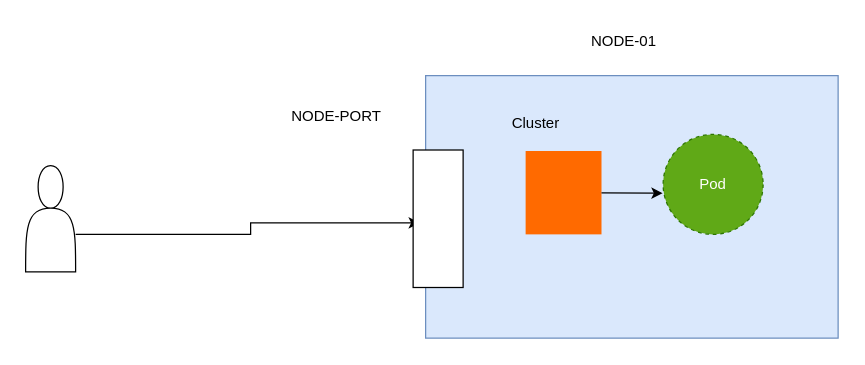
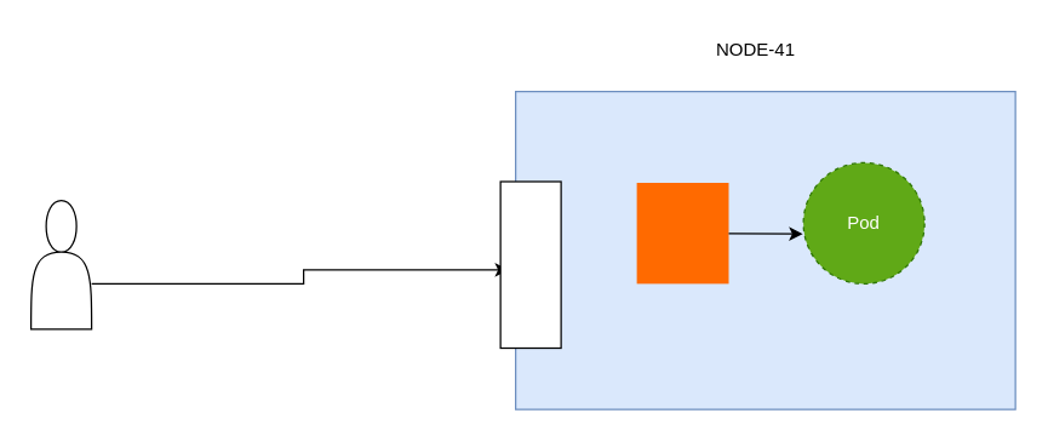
- <mxCell id="10" value="NODE-01&amp;nbsp;&lt;div&gt;&lt;br&gt;&lt;/div&gt;" style="text;html=1;align=center;verticalAlign=middle;resizable=0;points=[];autosize=1;strokeColor=none;fillColor=none;" vertex="1" parent="1"><mxGeometry x="460" y="20" width="80" height="40" as="geometry" /></mxCell>
+ <mxCell id="10" value="NODE-41&amp;nbsp;&lt;div&gt;&lt;br&gt;&lt;/div&gt;" style="text;html=1;align=center;verticalAlign=middle;resizable=0;points=[];autosize=1;strokeColor=none;fillColor=none;" vertex="1" parent="1"><mxGeometry x="460" y="20" width="80" height="40" as="geometry" /></mxCell>
- <mxCell id="11" value="NODE-PORT&amp;nbsp;&lt;div&gt;&lt;br&gt;&lt;/div&gt;" style="text;html=1;align=center;verticalAlign=middle;resizable=0;points=[];autosize=1;strokeColor=none;fillColor=none;" vertex="1" parent="1"><mxGeometry x="220" y="80" width="100" height="40" as="geometry" /></mxCell>
- <mxCell id="7" value="Cluster&amp;nbsp;&lt;div&gt;&lt;br&gt;&lt;/div&gt;" style="text;html=1;align=center;verticalAlign=middle;whiteSpace=wrap;rounded=0;" vertex="1" parent="1"><mxGeometry x="400" y="90.3" width="60" height="30" as="geometry" /></mxCell>
